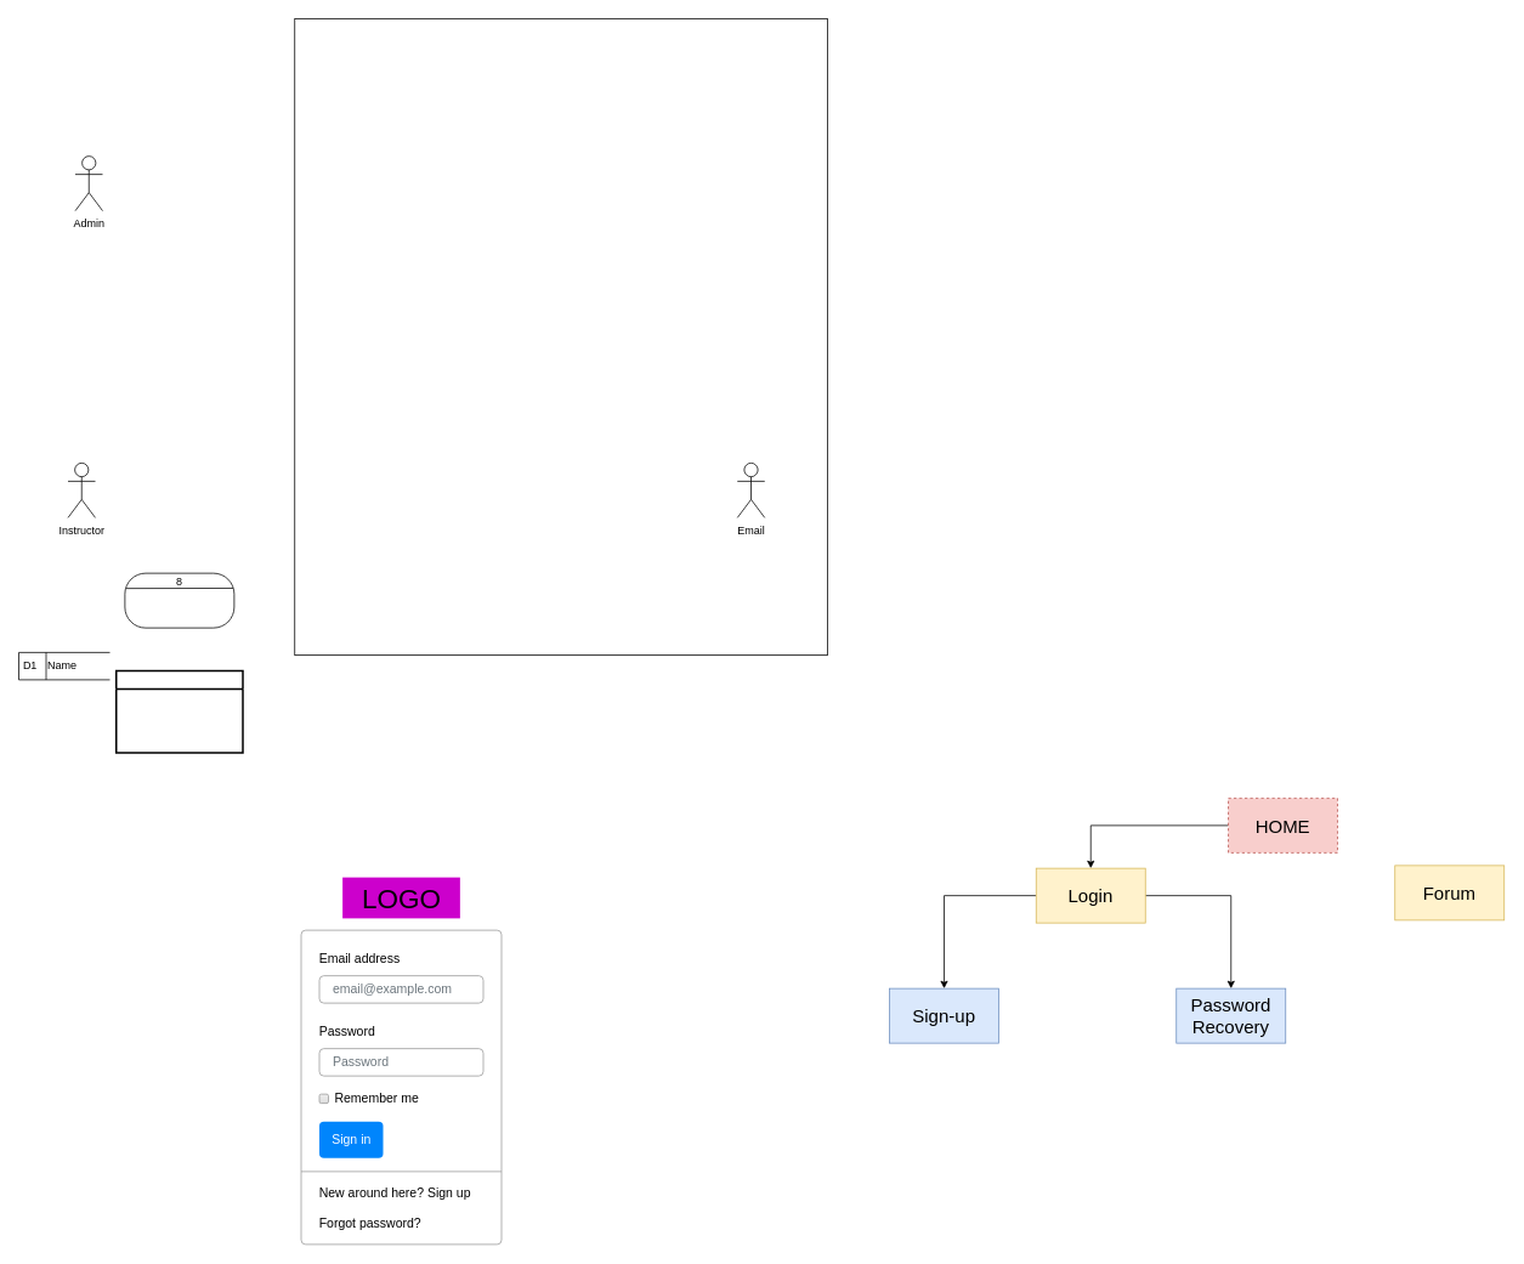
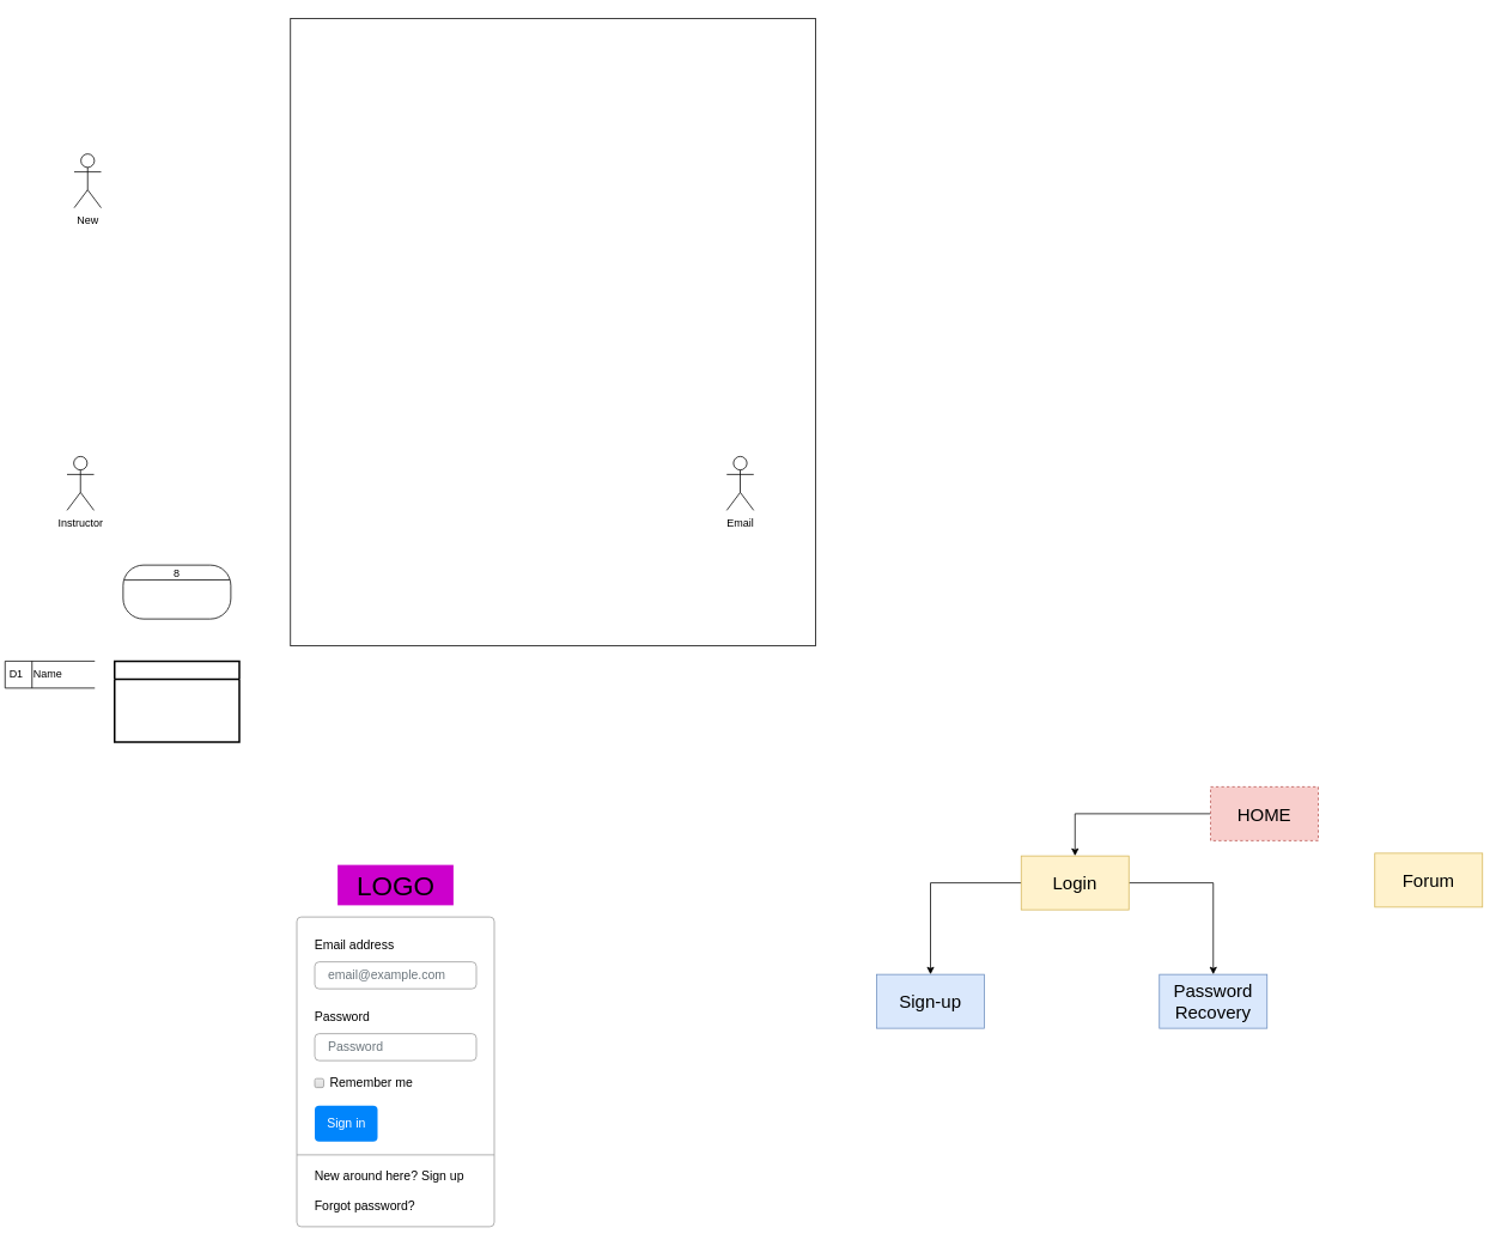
- <mxCell id="3" value="Admin" style="shape=umlActor;verticalLabelPosition=bottom;verticalAlign=top;html=1;outlineConnect=0;" vertex="1" parent="1"><mxGeometry x="82" y="171" width="30" height="60" as="geometry" /></mxCell>
+ <mxCell id="3" value="New" style="shape=umlActor;verticalLabelPosition=bottom;verticalAlign=top;html=1;outlineConnect=0;" vertex="1" parent="1"><mxGeometry x="82" y="171" width="30" height="60" as="geometry" /></mxCell>
- <mxCell id="6" value="&lt;span style=&quot;white-space: pre;&quot;&gt;&lt;span style=&quot;background-color: light-dark(#ffffff, var(--ge-dark-color, #121212));&quot;&gt;D1&lt;/span&gt;&lt;span style=&quot;white-space: pre;&quot;&gt;&#09;&lt;/span&gt;Name&lt;/span&gt;" style="html=1;dashed=0;whiteSpace=wrap;shape=mxgraph.dfd.dataStoreID;align=left;spacingLeft=3;points=[[0,0],[0.5,0],[1,0],[0,0.5],[1,0.5],[0,1],[0.5,1],[1,1]];" vertex="1" parent="1"><mxGeometry x="20" y="716" width="100" height="30" as="geometry" /></mxCell>
+ <mxCell id="6" value="&lt;span style=&quot;white-space: pre;&quot;&gt;&lt;span style=&quot;background-color: light-dark(#ffffff, var(--ge-dark-color, #121212));&quot;&gt;D1&lt;/span&gt;&lt;span style=&quot;white-space: pre;&quot;&gt;&#09;&lt;/span&gt;Name&lt;/span&gt;" style="html=1;dashed=0;whiteSpace=wrap;shape=mxgraph.dfd.dataStoreID;align=left;spacingLeft=3;points=[[0,0],[0.5,0],[1,0],[0,0.5],[1,0.5],[0,1],[0.5,1],[1,1]];" vertex="1" parent="1"><mxGeometry x="5" y="736" width="100" height="30" as="geometry" /></mxCell>
